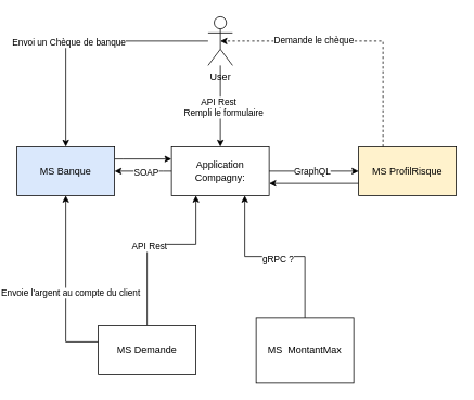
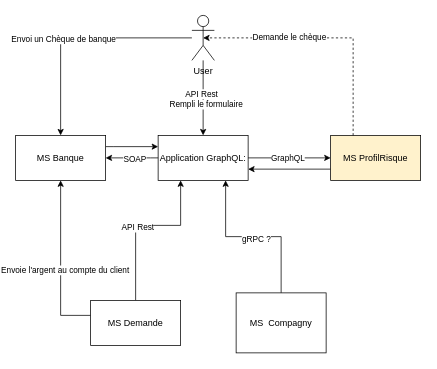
- <mxCell id="19" value="MS Banque" style="rounded=0;whiteSpace=wrap;html=1;fillColor=#dae8fc;" vertex="1" parent="1"><mxGeometry x="20" y="180" width="120" height="60" as="geometry" /></mxCell>
+ <mxCell id="19" value="MS Banque" style="rounded=0;whiteSpace=wrap;html=1;" vertex="1" parent="1"><mxGeometry x="20" y="180" width="120" height="60" as="geometry" /></mxCell>
- <mxCell id="2" value="Application Compagny:" style="rounded=0;whiteSpace=wrap;html=1;" vertex="1" parent="1"><mxGeometry x="210" y="180" width="120" height="60" as="geometry" /></mxCell>
+ <mxCell id="2" value="Application GraphQL:" style="rounded=0;whiteSpace=wrap;html=1;" vertex="1" parent="1"><mxGeometry x="210" y="180" width="120" height="60" as="geometry" /></mxCell>
- <mxCell id="9" value="MS&amp;nbsp; MontantMax" style="rounded=0;whiteSpace=wrap;html=1;" vertex="1" parent="1"><mxGeometry x="314" y="390" width="120" height="80" as="geometry" /></mxCell>
+ <mxCell id="9" value="MS&amp;nbsp; Compagny" style="rounded=0;whiteSpace=wrap;html=1;" vertex="1" parent="1"><mxGeometry x="314" y="390" width="120" height="80" as="geometry" /></mxCell>
